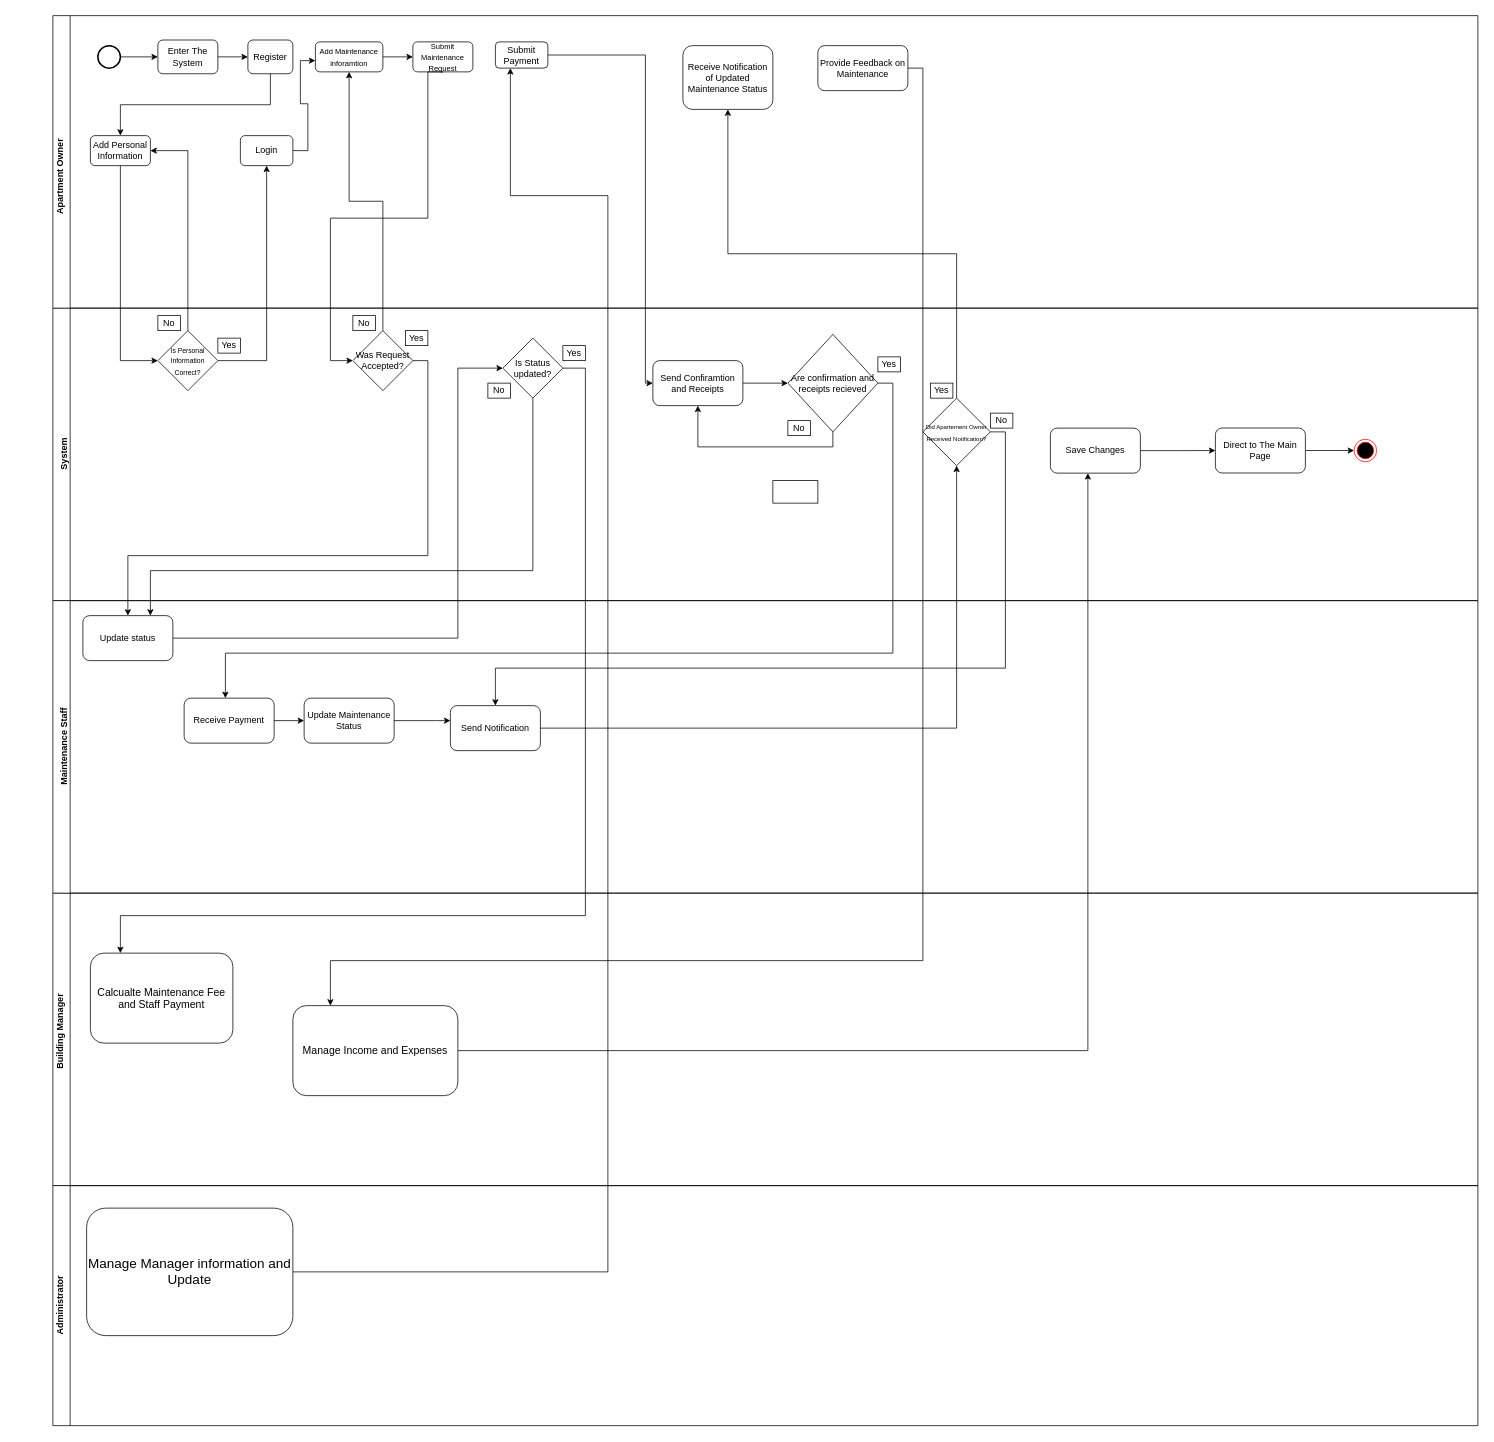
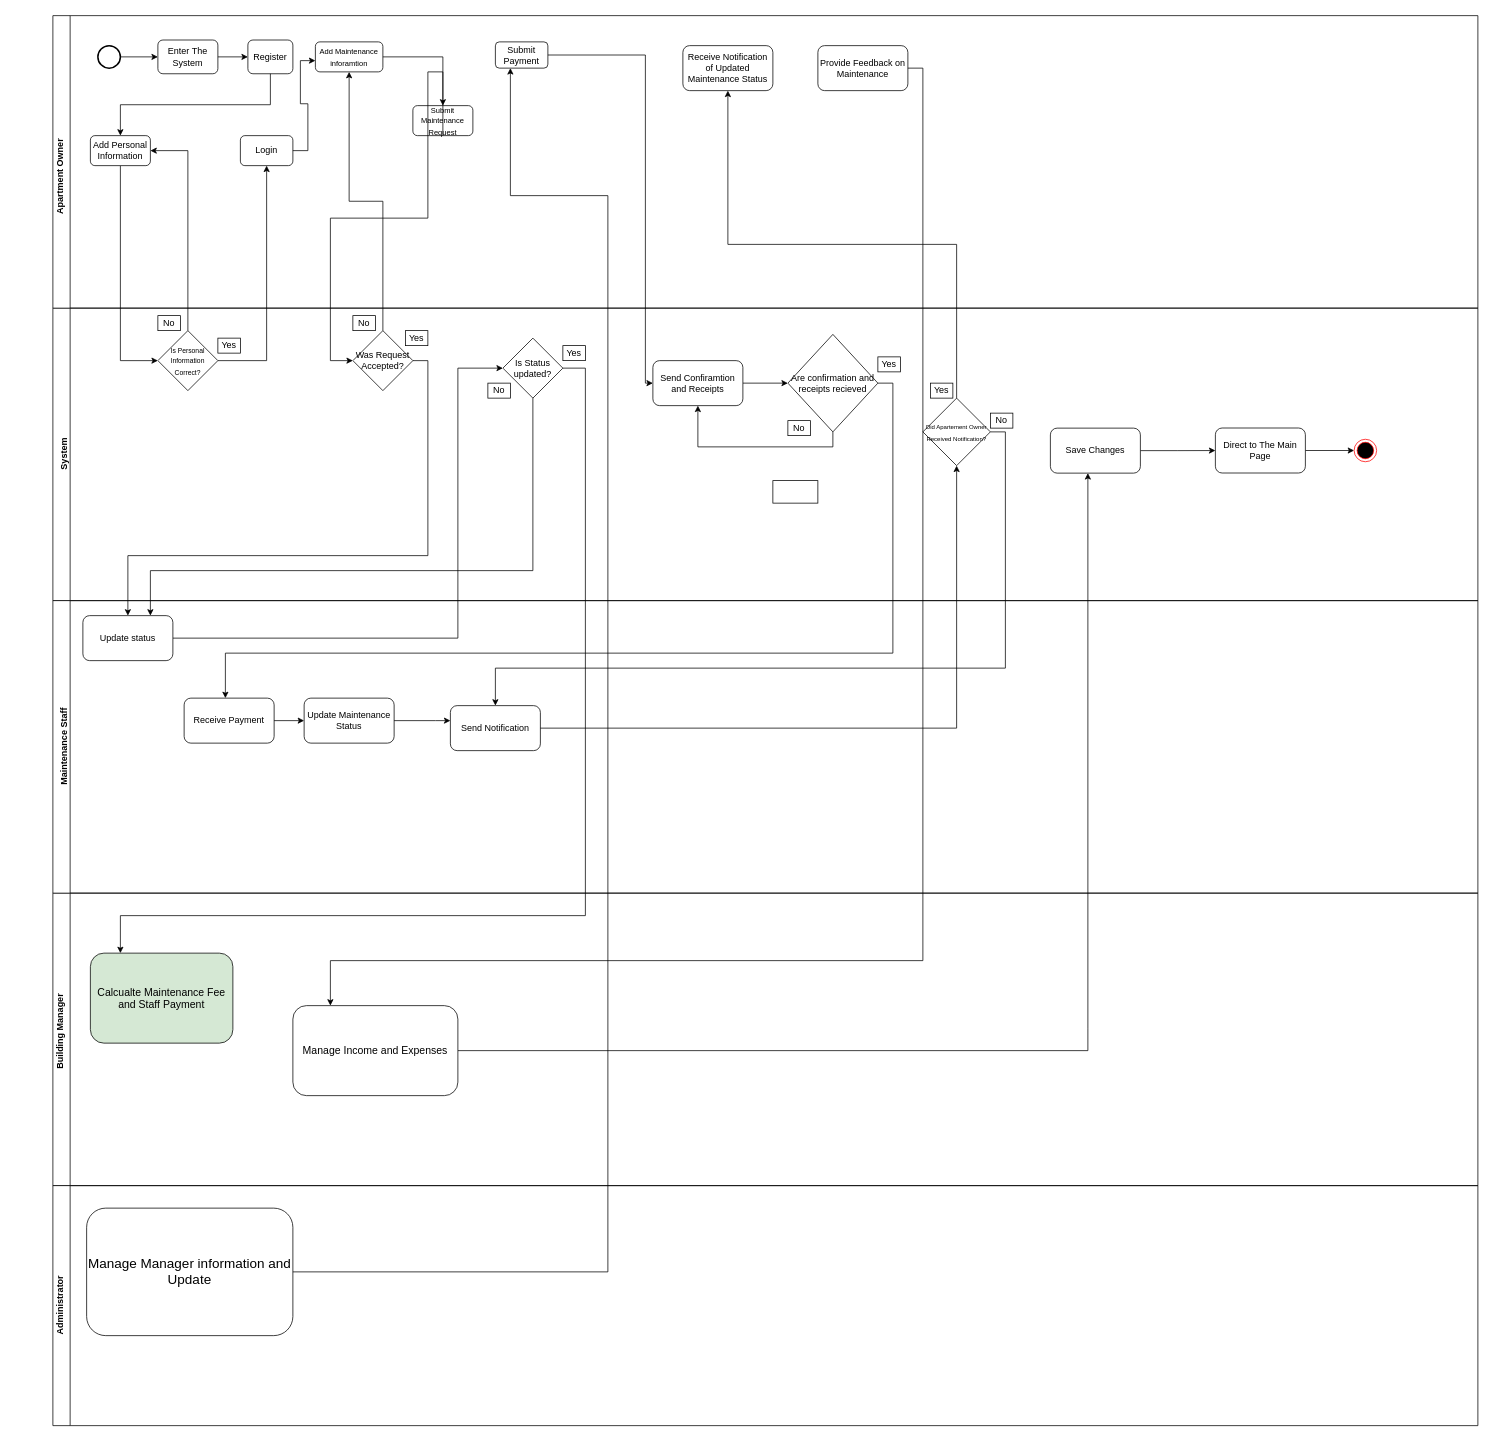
- <mxCell id="27" value="&lt;font style=&quot;font-size: 10px;&quot;&gt;Submit Maintenance Request&lt;/font&gt;" style="rounded=1;whiteSpace=wrap;html=1;" parent="18" vertex="1"><mxGeometry x="480" y="35" width="80" height="40" as="geometry" /></mxCell>
+ <mxCell id="27" value="&lt;font style=&quot;font-size: 10px;&quot;&gt;Submit Maintenance Request&lt;/font&gt;" style="rounded=1;whiteSpace=wrap;html=1;" parent="18" vertex="1"><mxGeometry x="480" y="120" width="80" height="40" as="geometry" /></mxCell>
- <mxCell id="30" value="Receive Notification of Updated Maintenance Status" style="rounded=1;whiteSpace=wrap;html=1;" parent="18" vertex="1"><mxGeometry x="840.0" y="40" width="120" height="85" as="geometry" /></mxCell>
+ <mxCell id="30" value="Receive Notification of Updated Maintenance Status" style="rounded=1;whiteSpace=wrap;html=1;" parent="18" vertex="1"><mxGeometry x="840.0" y="40" width="120" height="60" as="geometry" /></mxCell>
- <mxCell id="56" value="&lt;font style=&quot;font-size: 14px;&quot;&gt;Calcualte Maintenance Fee and Staff Payment&lt;/font&gt;" style="rounded=1;whiteSpace=wrap;html=1;" parent="1" vertex="1"><mxGeometry x="120" y="1270" width="190" height="120" as="geometry" /></mxCell>
+ <mxCell id="56" value="&lt;font style=&quot;font-size: 14px;&quot;&gt;Calcualte Maintenance Fee and Staff Payment&lt;/font&gt;" style="rounded=1;whiteSpace=wrap;html=1;fillColor=#d5e8d4;" parent="1" vertex="1"><mxGeometry x="120" y="1270" width="190" height="120" as="geometry" /></mxCell>
